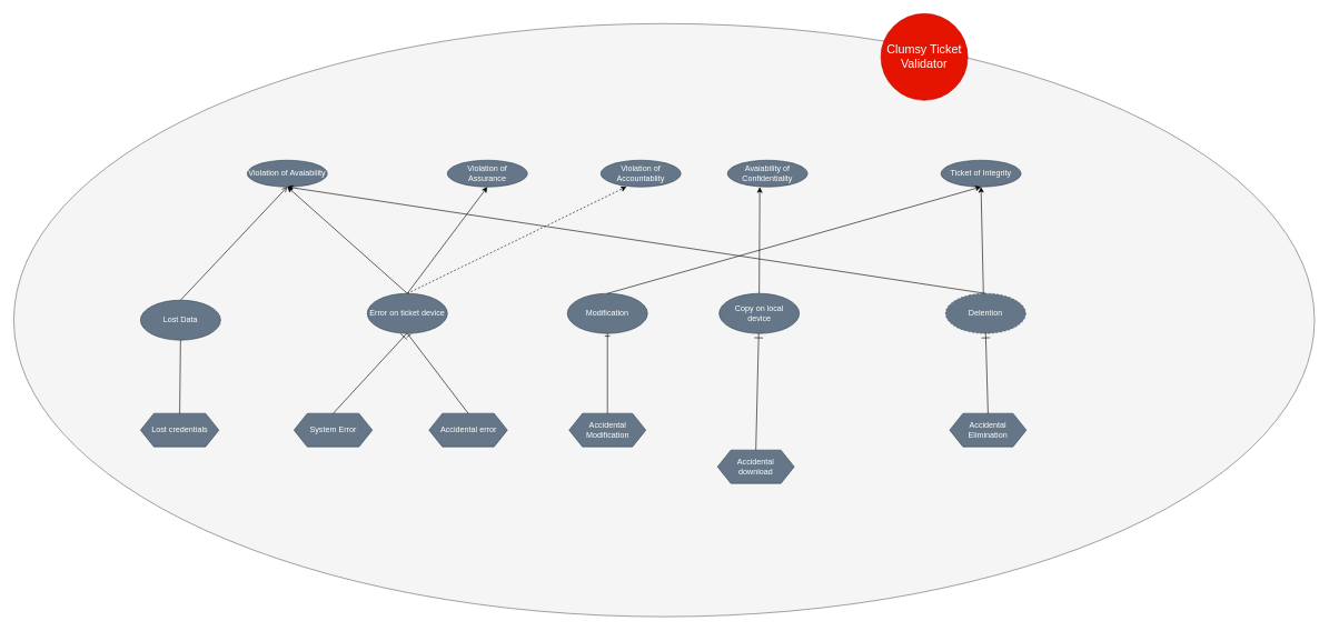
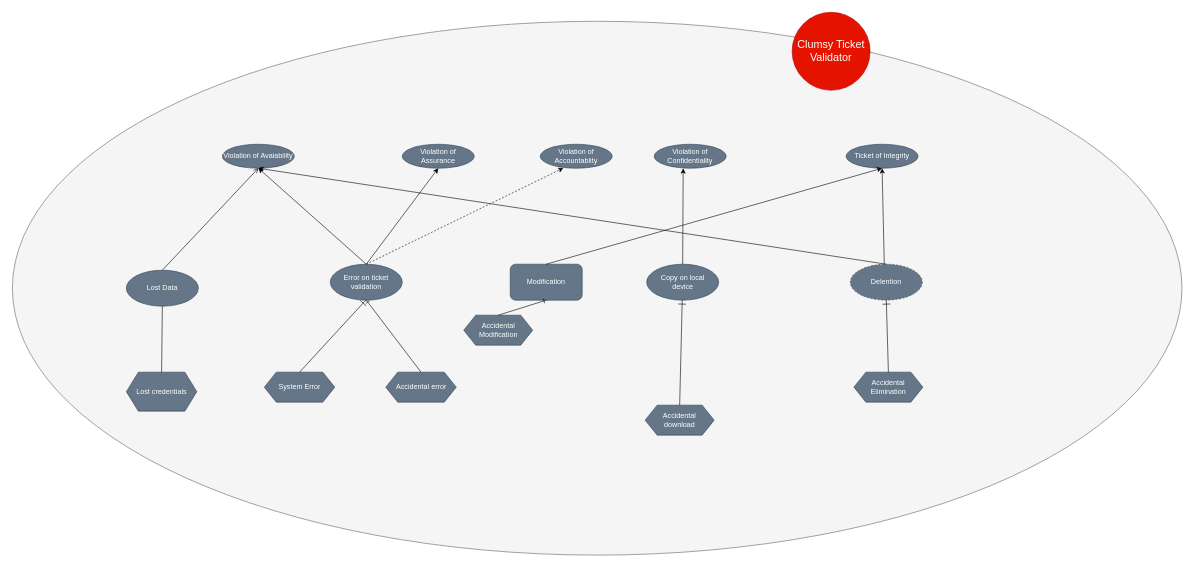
- <mxCell id="7" value="Avaiability of Confidentiality" style="ellipse;whiteSpace=wrap;html=1;fillColor=#647687;strokeColor=#314354;fontColor=#ffffff;" parent="1" vertex="1"><mxGeometry x="1090" y="240" width="120" height="40" as="geometry" /></mxCell>
+ <mxCell id="7" value="Violation of Confidentiality" style="ellipse;whiteSpace=wrap;html=1;fillColor=#647687;strokeColor=#314354;fontColor=#ffffff;" parent="1" vertex="1"><mxGeometry x="1090" y="240" width="120" height="40" as="geometry" /></mxCell>
- <mxCell id="17" value="Error on ticket device" style="ellipse;whiteSpace=wrap;html=1;fillColor=#647687;strokeColor=#314354;fontColor=#ffffff;" parent="1" vertex="1"><mxGeometry x="550" y="440" width="120" height="60" as="geometry" /></mxCell>
+ <mxCell id="17" value="Error on ticket validation" style="ellipse;whiteSpace=wrap;html=1;fillColor=#647687;strokeColor=#314354;fontColor=#ffffff;" parent="1" vertex="1"><mxGeometry x="550" y="440" width="120" height="60" as="geometry" /></mxCell>
- <mxCell id="31" value="Modification" style="ellipse;whiteSpace=wrap;html=1;fillColor=#647687;strokeColor=#314354;fontColor=#ffffff;" vertex="1" parent="1"><mxGeometry x="850" y="440" width="120" height="60" as="geometry" /></mxCell>
+ <mxCell id="31" value="Modification" style="whiteSpace=wrap;html=1;fillColor=#647687;strokeColor=#314354;fontColor=#ffffff;rounded=1;" vertex="1" parent="1"><mxGeometry x="850" y="440" width="120" height="60" as="geometry" /></mxCell>
- <mxCell id="26" value="Lost credentials" style="shape=hexagon;perimeter=hexagonPerimeter2;whiteSpace=wrap;html=1;fixedSize=1;fillColor=#647687;strokeColor=#314354;fontColor=#ffffff;" parent="1" vertex="1"><mxGeometry x="210" y="620" width="117.5" height="50" as="geometry" /></mxCell>
+ <mxCell id="26" value="Lost credentials" style="shape=hexagon;perimeter=hexagonPerimeter2;whiteSpace=wrap;html=1;fixedSize=1;fillColor=#647687;strokeColor=#314354;fontColor=#ffffff;" parent="1" vertex="1"><mxGeometry x="210" y="620" width="117.5" height="65" as="geometry" /></mxCell>
- <mxCell id="30" value="Accidental &lt;br&gt;Modification" style="shape=hexagon;perimeter=hexagonPerimeter2;whiteSpace=wrap;html=1;fixedSize=1;fillColor=#647687;strokeColor=#314354;fontColor=#ffffff;" vertex="1" parent="1"><mxGeometry x="852.5" y="620" width="115" height="50" as="geometry" /></mxCell>
+ <mxCell id="30" value="Accidental &lt;br&gt;Modification" style="shape=hexagon;perimeter=hexagonPerimeter2;whiteSpace=wrap;html=1;fixedSize=1;fillColor=#647687;strokeColor=#314354;fontColor=#ffffff;" vertex="1" parent="1"><mxGeometry x="772.5" y="525" width="115" height="50" as="geometry" /></mxCell>
